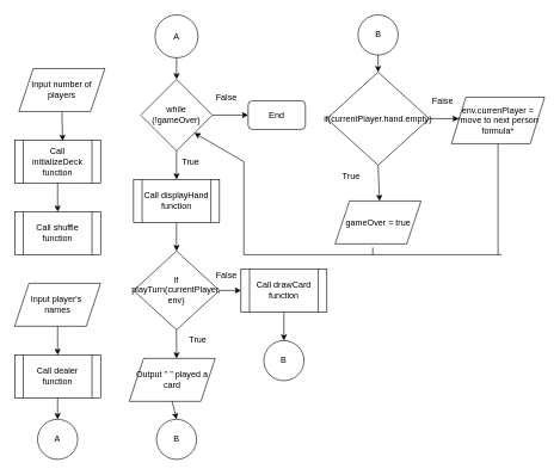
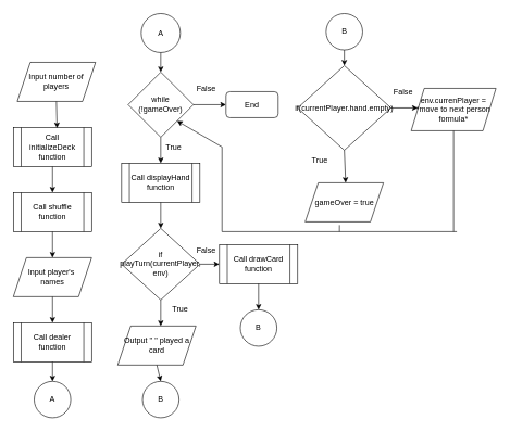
+ <mxCell id="8" value="" style="endArrow=classic;html=1;rounded=0;exitX=0.5;exitY=1;exitDx=0;exitDy=0;" edge="1" parent="1" source="5" target="7"><mxGeometry width="50" height="50" relative="1" as="geometry"><mxPoint x="106" y="585" as="sourcePoint" /><mxPoint x="156" y="535" as="targetPoint" /></mxGeometry></mxCell>
